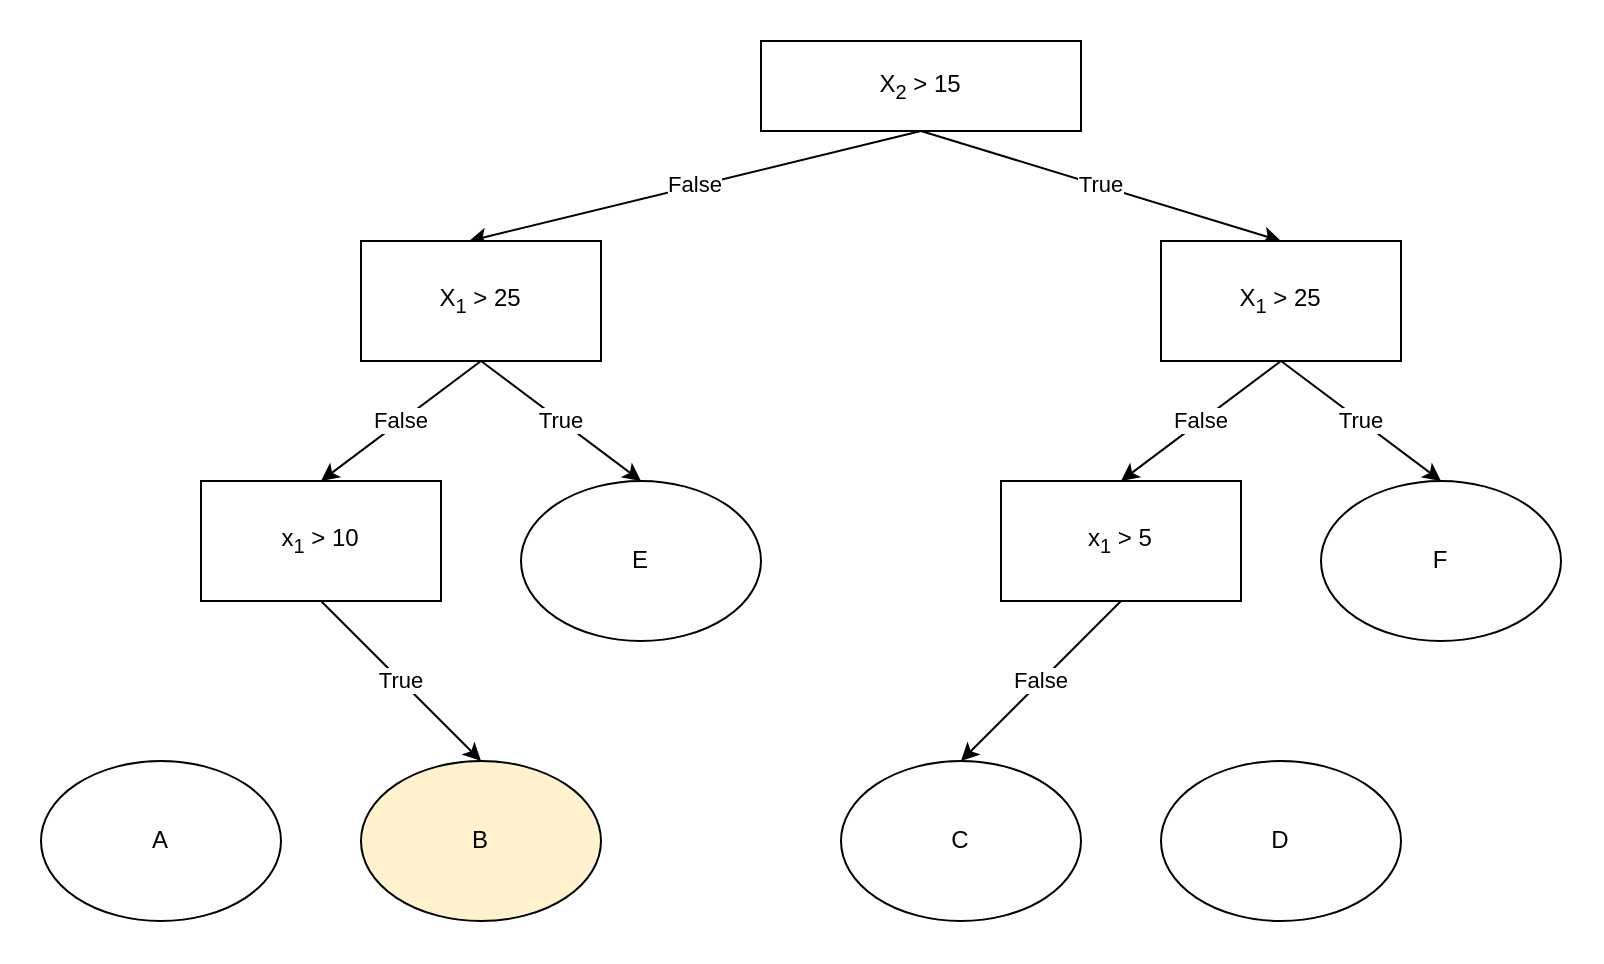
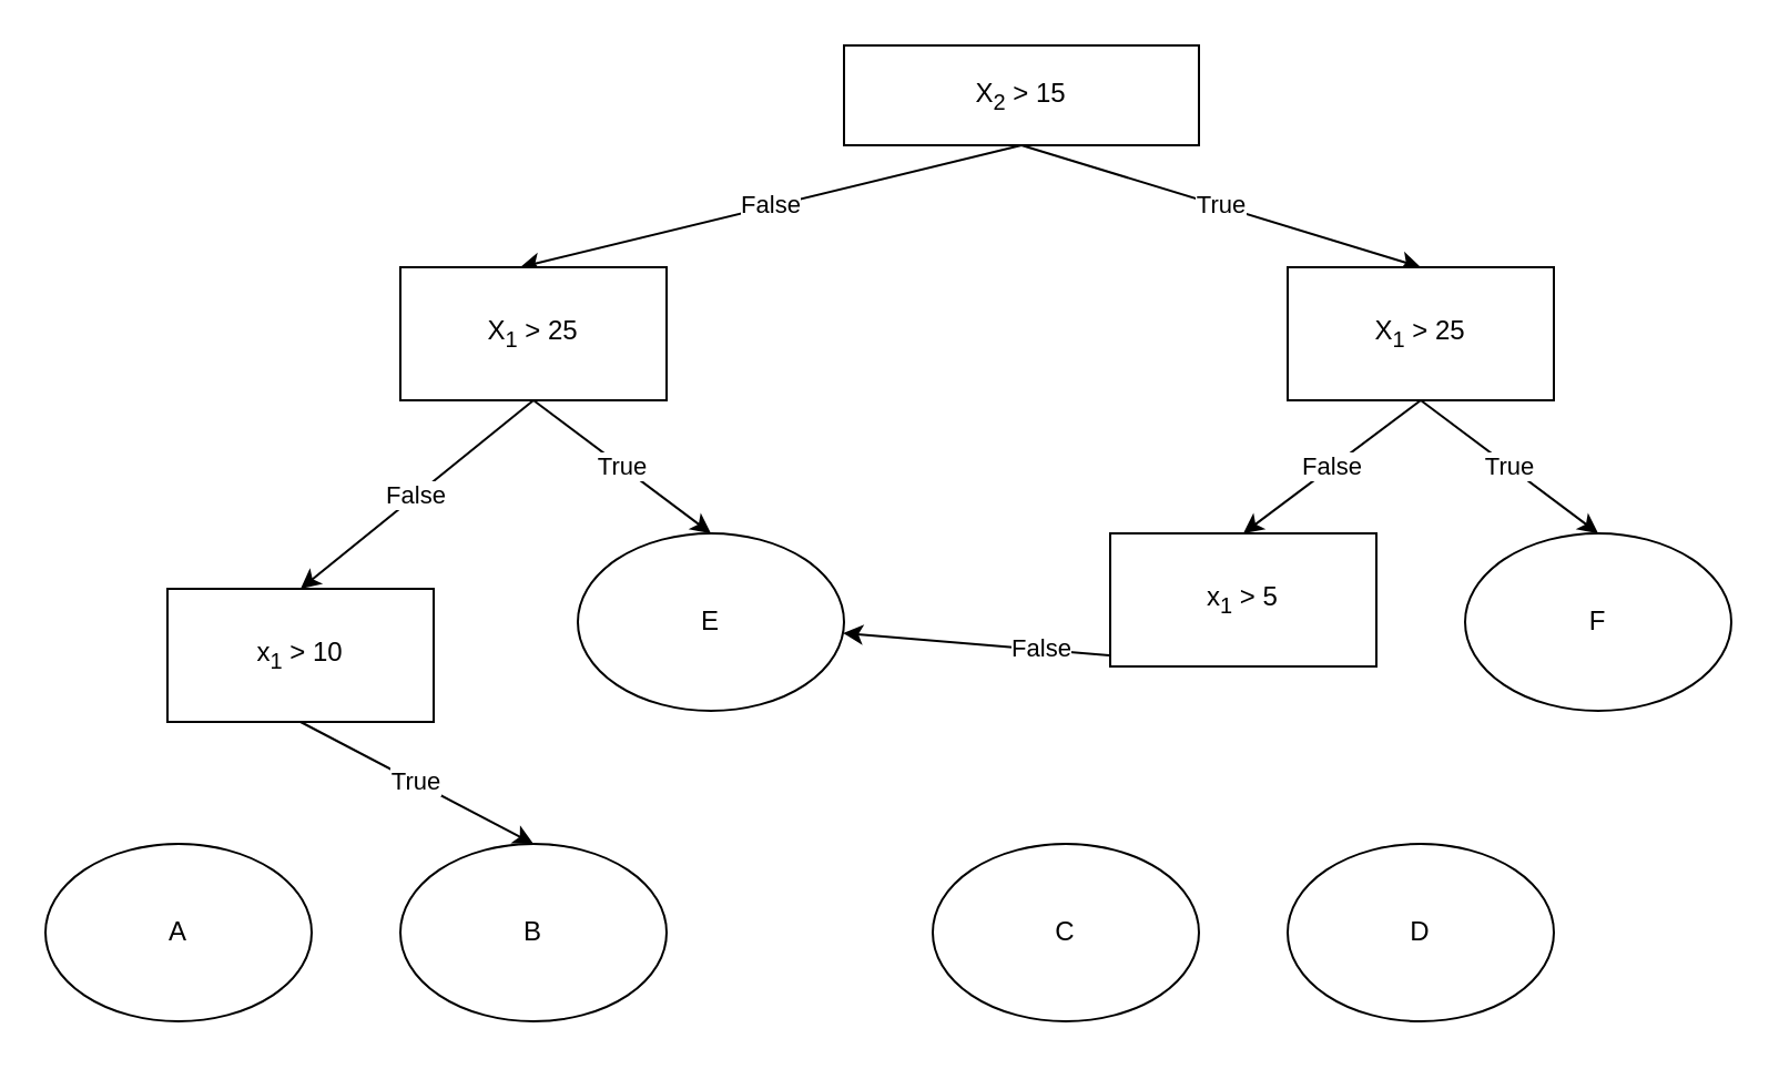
- <mxCell id="10" value="x&lt;sub&gt;1&lt;/sub&gt; &amp;gt; 10" style="rounded=0;whiteSpace=wrap;html=1;" vertex="1" parent="1"><mxGeometry x="100" y="240" width="120" height="60" as="geometry" /></mxCell>
+ <mxCell id="10" value="x&lt;sub&gt;1&lt;/sub&gt; &amp;gt; 10" style="rounded=0;whiteSpace=wrap;html=1;" vertex="1" parent="1"><mxGeometry x="75" y="265" width="120" height="60" as="geometry" /></mxCell>
- <mxCell id="16" value="False" style="edgeStyle=none;rounded=0;orthogonalLoop=1;jettySize=auto;html=1;exitX=0.5;exitY=1;exitDx=0;exitDy=0;entryX=0.5;entryY=0;entryDx=0;entryDy=0;" edge="1" parent="1" source="17" target="19"><mxGeometry relative="1" as="geometry" /></mxCell>
+ <mxCell id="16" value="False" style="edgeStyle=none;rounded=0;orthogonalLoop=1;jettySize=auto;html=1;exitX=0.5;exitY=1;exitDx=0;exitDy=0;" edge="1" parent="1" source="17" target="11"><mxGeometry relative="1" as="geometry" /></mxCell>
- <mxCell id="13" value="B" style="ellipse;whiteSpace=wrap;html=1;fillColor=#fff2cc;" vertex="1" parent="1"><mxGeometry x="180" y="380" width="120" height="80" as="geometry" /></mxCell>
+ <mxCell id="13" value="B" style="ellipse;whiteSpace=wrap;html=1;" vertex="1" parent="1"><mxGeometry x="180" y="380" width="120" height="80" as="geometry" /></mxCell>
